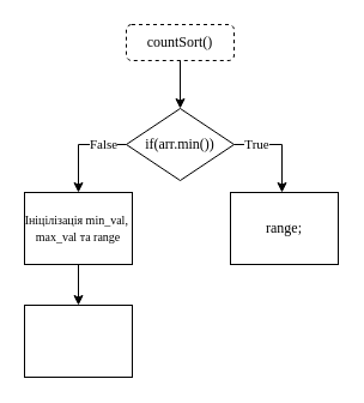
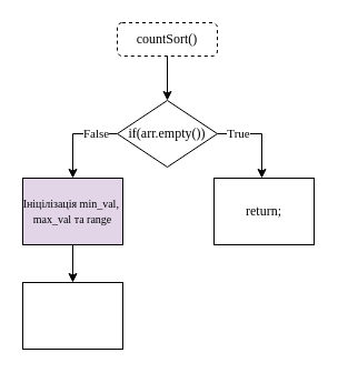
- <mxCell id="4" value="&lt;font&gt;if(arr.min())&lt;/font&gt;" style="rhombus;whiteSpace=wrap;html=1;fontFamily=Times New Roman;" vertex="1" parent="1"><mxGeometry x="105" y="90" width="90" height="60" as="geometry" /></mxCell>
+ <mxCell id="4" value="&lt;font&gt;if(arr.empty())&lt;/font&gt;" style="rhombus;whiteSpace=wrap;html=1;fontFamily=Times New Roman;" vertex="1" parent="1"><mxGeometry x="105" y="90" width="90" height="60" as="geometry" /></mxCell>
- <mxCell id="10" value="&lt;div style=&quot;line-height: 40%;&quot;&gt;&lt;pre style=&quot;font-size: 10px; line-height: 40%;&quot;&gt;&lt;font face=&quot;Times New Roman&quot;&gt;Ініцілізація min_val, &lt;/font&gt;&lt;/pre&gt;&lt;pre style=&quot;font-size: 10px; line-height: 40%;&quot;&gt;&lt;font face=&quot;Times New Roman&quot;&gt;max_val та range&lt;/font&gt;&lt;/pre&gt;&lt;/div&gt;" style="rounded=0;whiteSpace=wrap;html=1;align=center;" vertex="1" parent="1"><mxGeometry x="20" y="160" width="90" height="60" as="geometry" /></mxCell>
+ <mxCell id="10" value="&lt;div style=&quot;line-height: 40%;&quot;&gt;&lt;pre style=&quot;font-size: 10px; line-height: 40%;&quot;&gt;&lt;font face=&quot;Times New Roman&quot;&gt;Ініцілізація min_val, &lt;/font&gt;&lt;/pre&gt;&lt;pre style=&quot;font-size: 10px; line-height: 40%;&quot;&gt;&lt;font face=&quot;Times New Roman&quot;&gt;max_val та range&lt;/font&gt;&lt;/pre&gt;&lt;/div&gt;" style="rounded=0;whiteSpace=wrap;html=1;align=center;fillColor=#e1d5e7;" vertex="1" parent="1"><mxGeometry x="20" y="160" width="90" height="60" as="geometry" /></mxCell>
- <mxCell id="9" value="&lt;font face=&quot;Times New Roman&quot;&gt;range;&lt;/font&gt;" style="rounded=0;whiteSpace=wrap;html=1;" vertex="1" parent="1"><mxGeometry x="192" y="160" width="90" height="60" as="geometry" /></mxCell>
+ <mxCell id="9" value="&lt;font face=&quot;Times New Roman&quot;&gt;return;&lt;/font&gt;" style="rounded=0;whiteSpace=wrap;html=1;" vertex="1" parent="1"><mxGeometry x="192" y="160" width="90" height="60" as="geometry" /></mxCell>
